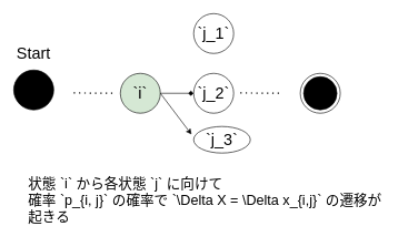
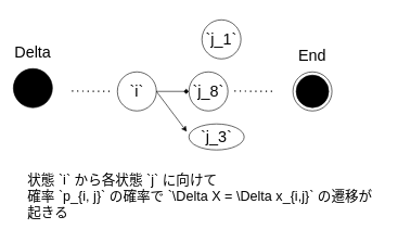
- <mxCell id="9" value="`j_1`" style="ellipse;whiteSpace=wrap;html=1;aspect=fixed;fontSize=24;" parent="1" vertex="1"><mxGeometry x="290" y="20" width="60" height="60" as="geometry" /></mxCell>
+ <mxCell id="9" value="`j_1`" style="ellipse;whiteSpace=wrap;html=1;aspect=fixed;fontSize=24;" parent="1" vertex="1"><mxGeometry x="310" y="30" width="60" height="60" as="geometry" /></mxCell>
- <mxCell id="6" value="&lt;font style=&quot;font-size: 24px;&quot;&gt;Start&lt;/font&gt;" style="text;html=1;strokeColor=none;fillColor=none;align=center;verticalAlign=middle;whiteSpace=wrap;rounded=0;" parent="1" vertex="1"><mxGeometry x="20" y="65" width="60" height="30" as="geometry" /></mxCell>
+ <mxCell id="6" value="&lt;font style=&quot;font-size: 24px;&quot;&gt;Delta&lt;/font&gt;" style="text;html=1;strokeColor=none;fillColor=none;align=center;verticalAlign=middle;whiteSpace=wrap;rounded=0;" parent="1" vertex="1"><mxGeometry x="20" y="65" width="60" height="30" as="geometry" /></mxCell>
+ <mxCell id="5" value="&lt;font style=&quot;font-size: 24px;&quot;&gt;End&lt;/font&gt;" style="text;html=1;strokeColor=none;fillColor=none;align=center;verticalAlign=middle;whiteSpace=wrap;rounded=0;" parent="1" vertex="1"><mxGeometry x="450" y="70" width="60" height="30" as="geometry" /></mxCell>
- <mxCell id="7" value="`i`" style="ellipse;whiteSpace=wrap;html=1;aspect=fixed;fontSize=24;fillColor=#d5e8d4;" parent="1" vertex="1"><mxGeometry x="180" y="110" width="60" height="60" as="geometry" /></mxCell>
+ <mxCell id="7" value="`i`" style="ellipse;whiteSpace=wrap;html=1;aspect=fixed;fontSize=24;" parent="1" vertex="1"><mxGeometry x="180" y="110" width="60" height="60" as="geometry" /></mxCell>
- <mxCell id="8" value="`j_2`" style="ellipse;whiteSpace=wrap;html=1;aspect=fixed;fontSize=24;" parent="1" vertex="1"><mxGeometry x="290" y="110" width="60" height="60" as="geometry" /></mxCell>
+ <mxCell id="8" value="`j_8`" style="ellipse;whiteSpace=wrap;html=1;aspect=fixed;fontSize=24;" parent="1" vertex="1"><mxGeometry x="290" y="110" width="60" height="60" as="geometry" /></mxCell>
